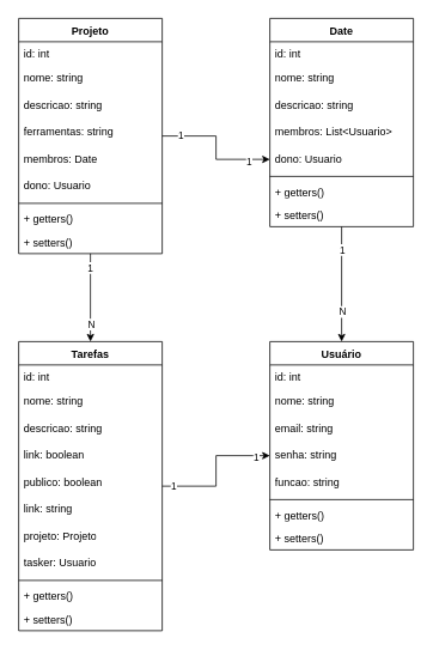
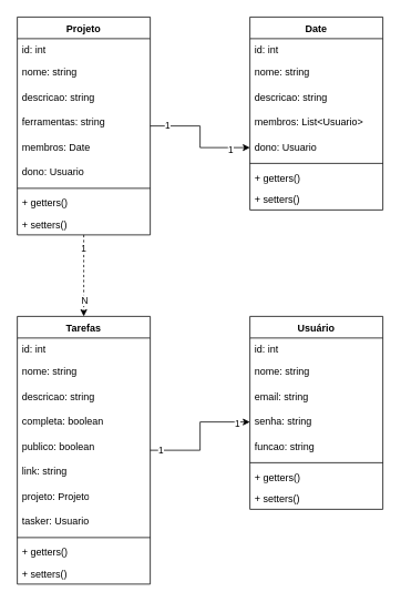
- <mxCell id="27" value="" style="edgeStyle=orthogonalEdgeStyle;rounded=0;orthogonalLoop=1;jettySize=auto;html=1;entryX=0.5;entryY=0;entryDx=0;entryDy=0;" edge="1" parent="1" source="30" target="18"><mxGeometry relative="1" as="geometry" /></mxCell>
- <mxCell id="28" value="1" style="edgeLabel;html=1;align=center;verticalAlign=middle;resizable=0;points=[];" vertex="1" connectable="0" parent="27"><mxGeometry x="-0.605" relative="1" as="geometry"><mxPoint as="offset" /></mxGeometry></mxCell>
- <mxCell id="29" value="N" style="edgeLabel;html=1;align=center;verticalAlign=middle;resizable=0;points=[];" vertex="1" connectable="0" parent="27"><mxGeometry x="0.474" relative="1" as="geometry"><mxPoint as="offset" /></mxGeometry></mxCell>
- <mxCell id="5" value="" style="edgeStyle=orthogonalEdgeStyle;rounded=0;orthogonalLoop=1;jettySize=auto;html=1;entryX=0.5;entryY=0;entryDx=0;entryDy=0;" edge="1" parent="1" source="8" target="42"><mxGeometry relative="1" as="geometry" /></mxCell>
+ <mxCell id="5" value="" style="edgeStyle=orthogonalEdgeStyle;rounded=0;orthogonalLoop=1;jettySize=auto;html=1;entryX=0.5;entryY=0;entryDx=0;entryDy=0;dashed=1;" edge="1" parent="1" source="8" target="42"><mxGeometry relative="1" as="geometry" /></mxCell>
- <mxCell id="46" value="link: boolean" style="text;strokeColor=none;fillColor=none;align=left;verticalAlign=middle;spacingLeft=4;spacingRight=4;overflow=hidden;points=[[0,0.5],[1,0.5]];portConstraint=eastwest;rotatable=0;whiteSpace=wrap;html=1;" vertex="1" parent="42"><mxGeometry y="112" width="160" height="30" as="geometry" /></mxCell>
+ <mxCell id="46" value="completa: boolean" style="text;strokeColor=none;fillColor=none;align=left;verticalAlign=middle;spacingLeft=4;spacingRight=4;overflow=hidden;points=[[0,0.5],[1,0.5]];portConstraint=eastwest;rotatable=0;whiteSpace=wrap;html=1;" vertex="1" parent="42"><mxGeometry y="112" width="160" height="30" as="geometry" /></mxCell>
